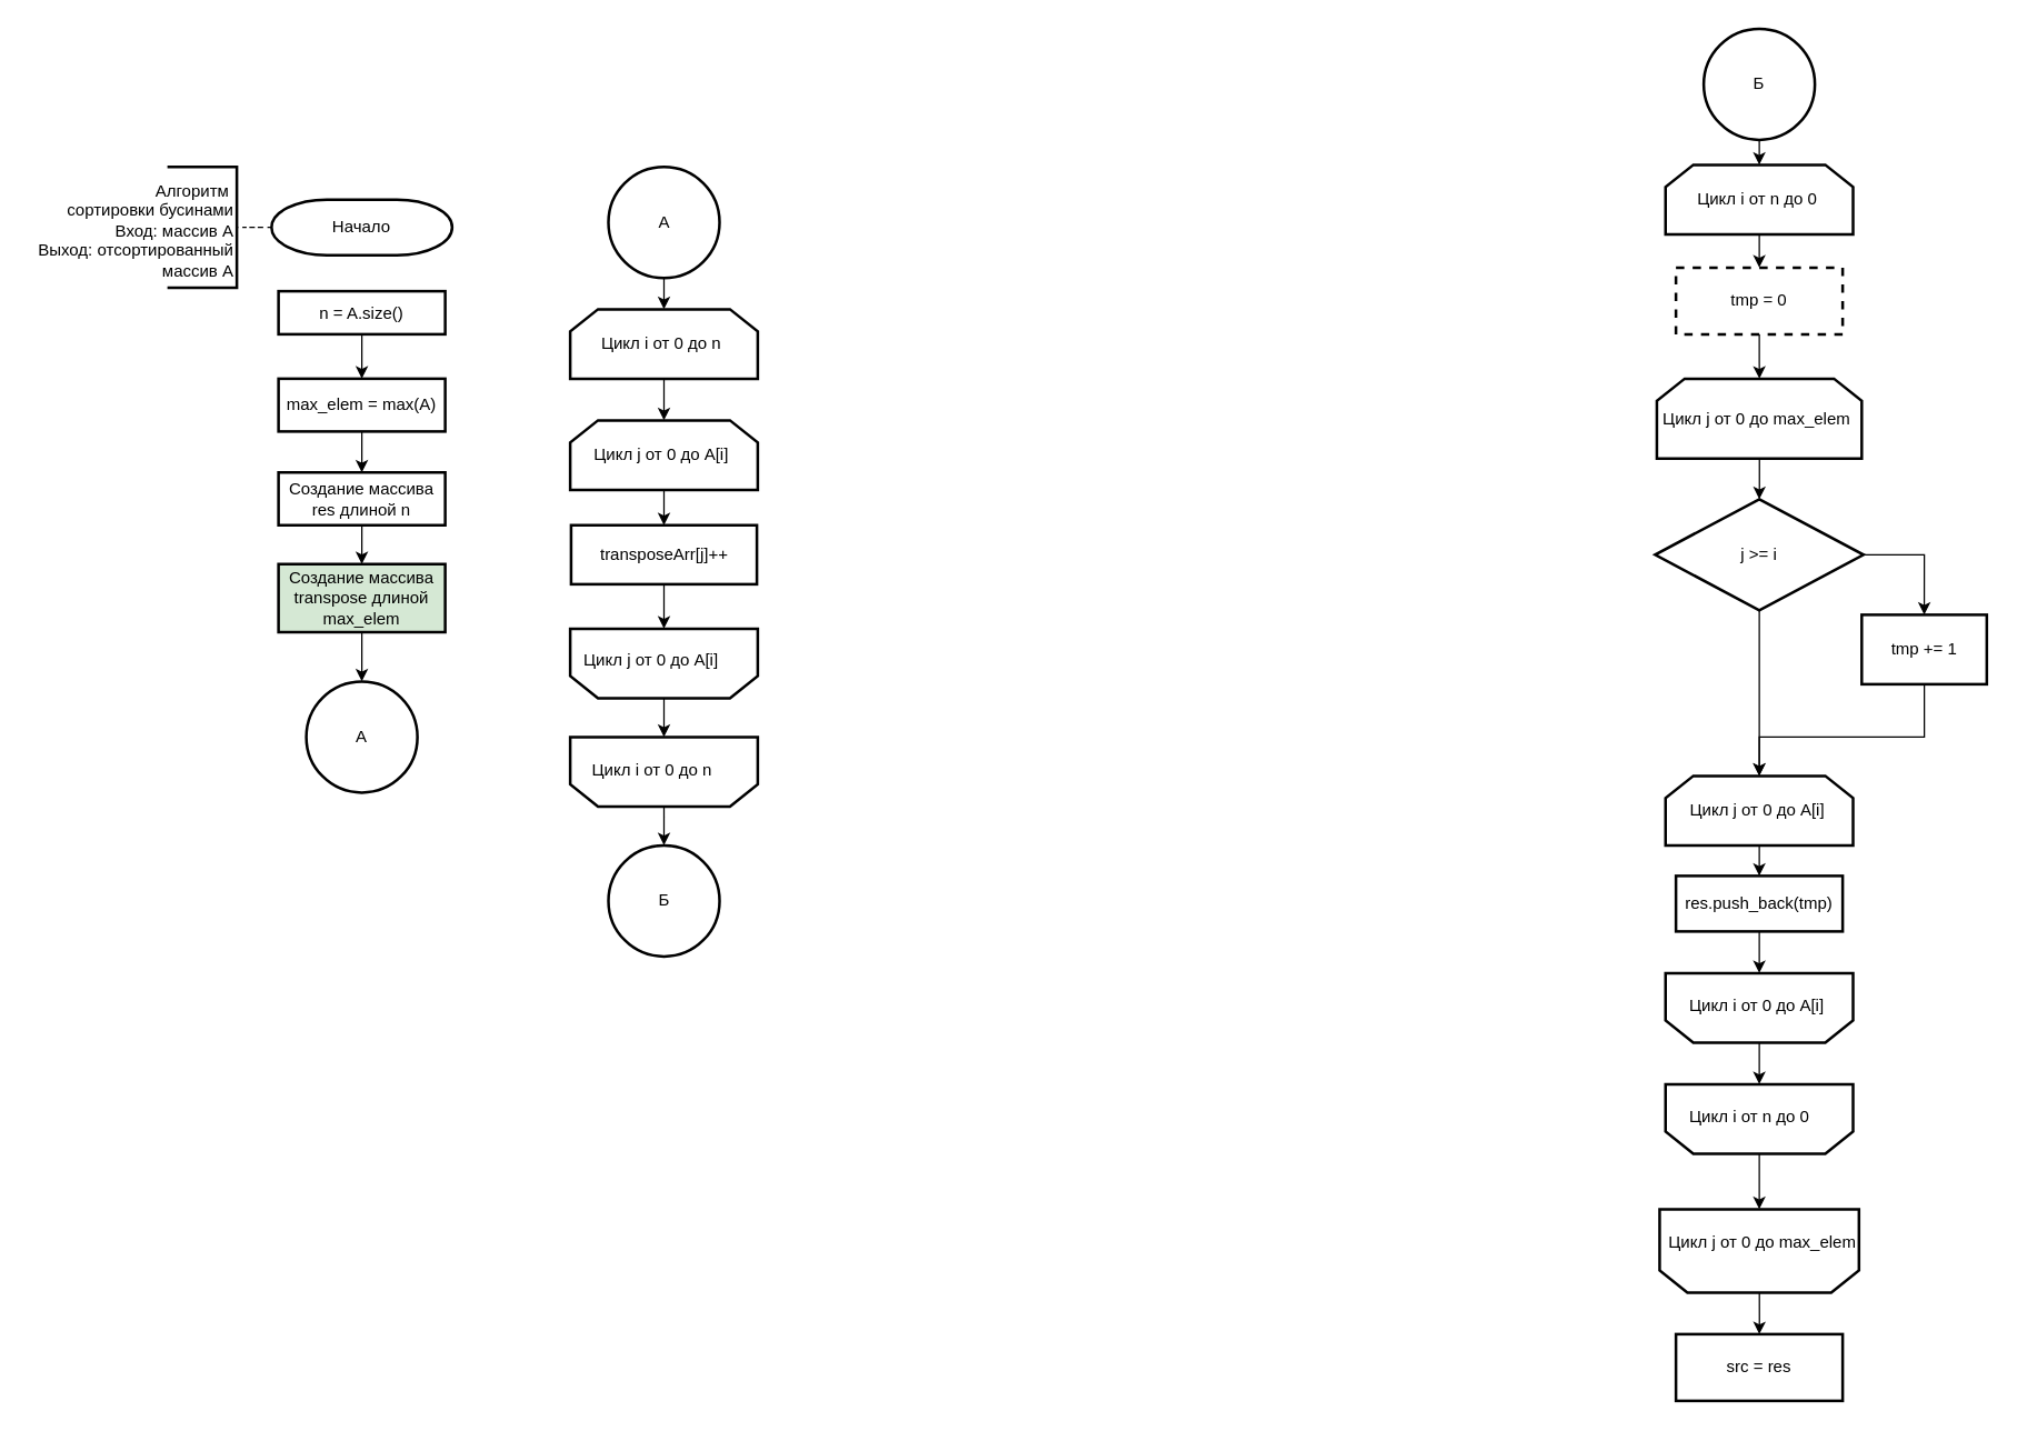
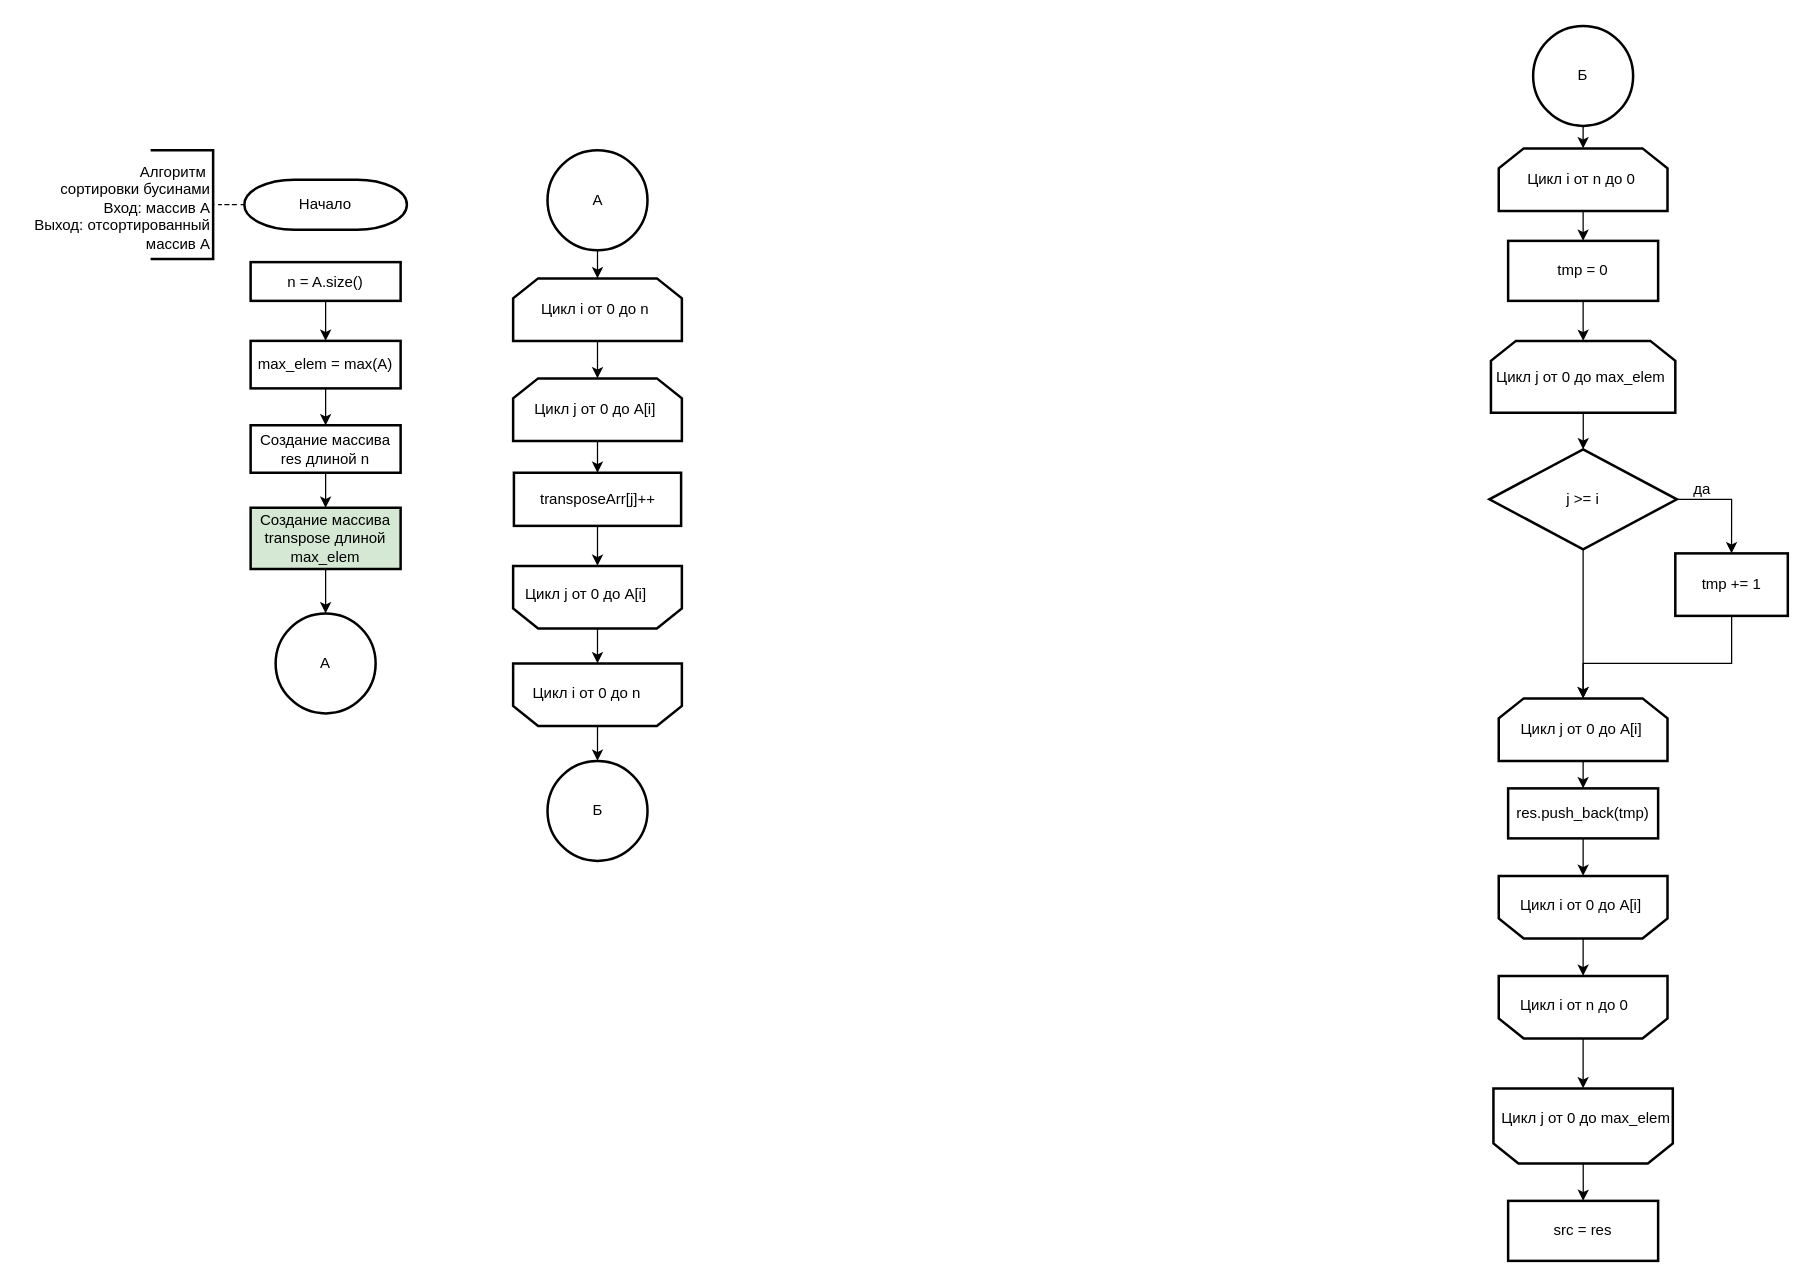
- <mxCell id="35" value="tmp = 0" style="whiteSpace=wrap;html=1;strokeWidth=2;dashed=1;" parent="1" vertex="1"><mxGeometry x="1206" y="192" width="120" height="48" as="geometry" /></mxCell>
+ <mxCell id="35" value="tmp = 0" style="whiteSpace=wrap;html=1;strokeWidth=2;" parent="1" vertex="1"><mxGeometry x="1206" y="192" width="120" height="48" as="geometry" /></mxCell>
+ <mxCell id="44" value="да" style="text;html=1;align=center;verticalAlign=middle;resizable=0;points=[];autosize=1;strokeColor=none;fillColor=none;" parent="1" vertex="1"><mxGeometry x="1341" y="375.5" width="40" height="30" as="geometry" /></mxCell>
